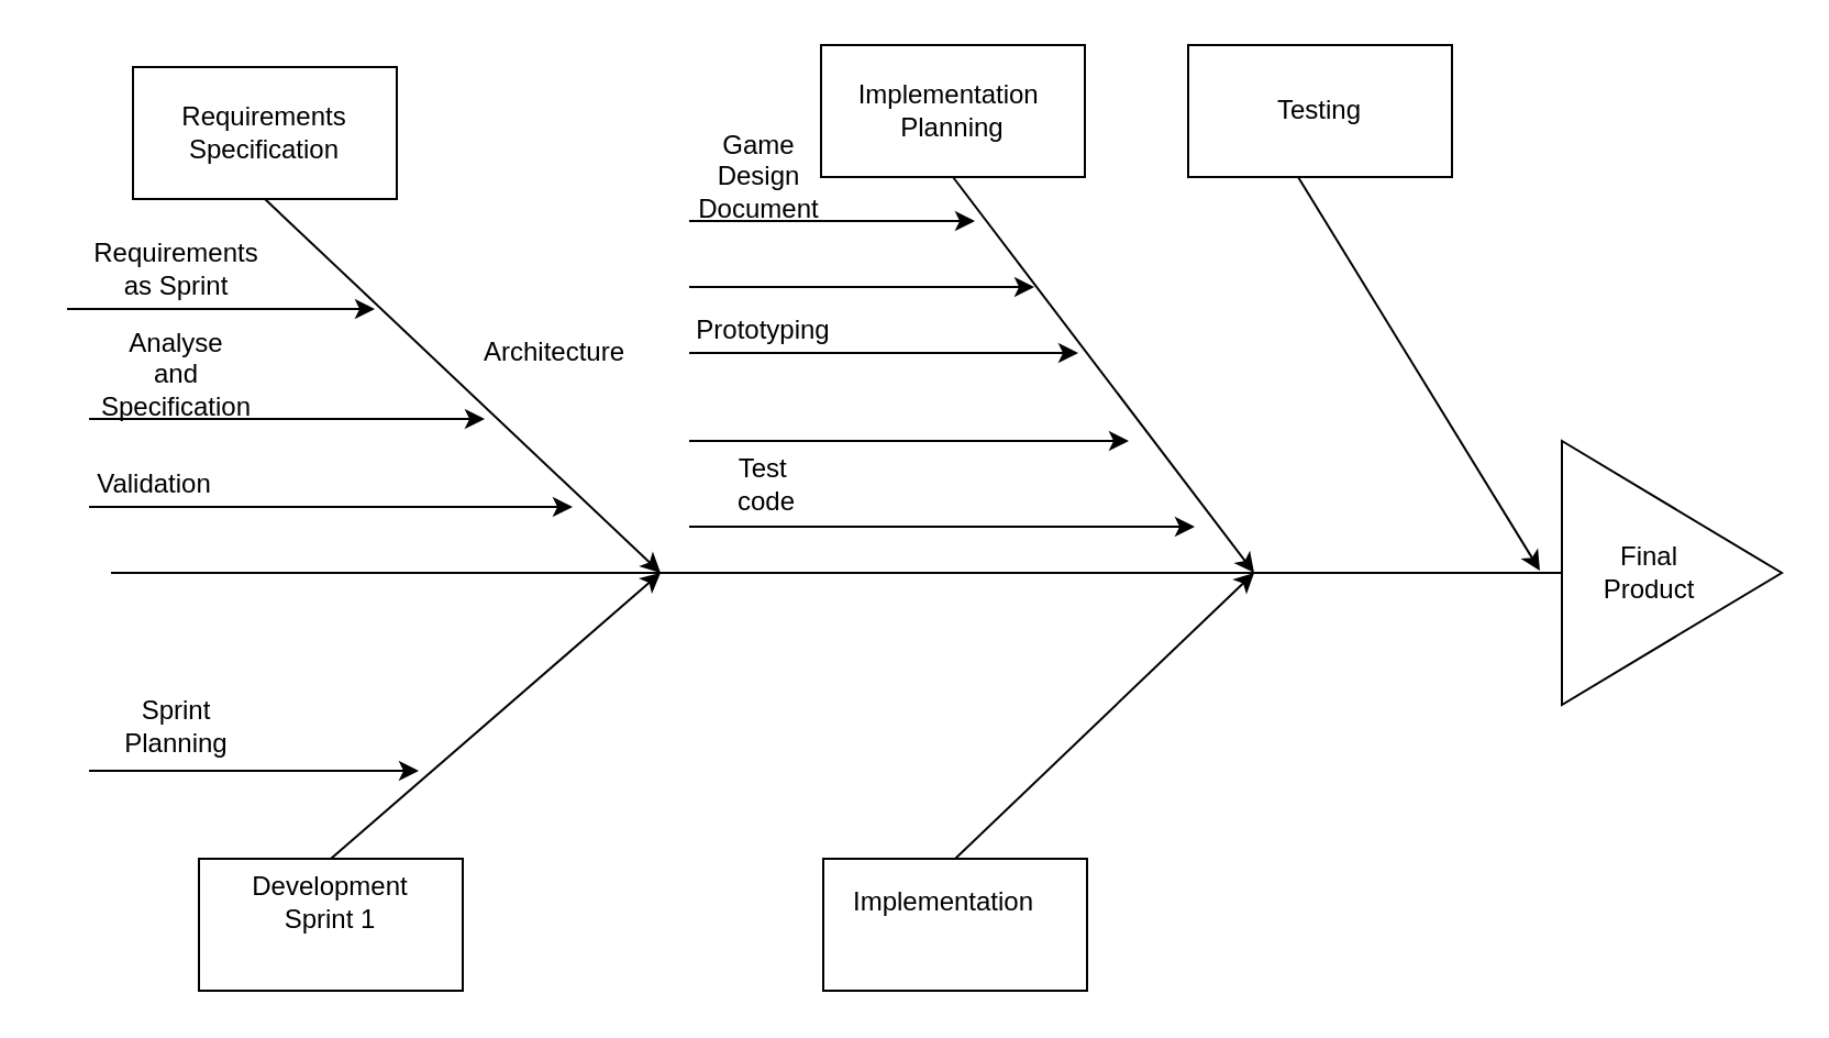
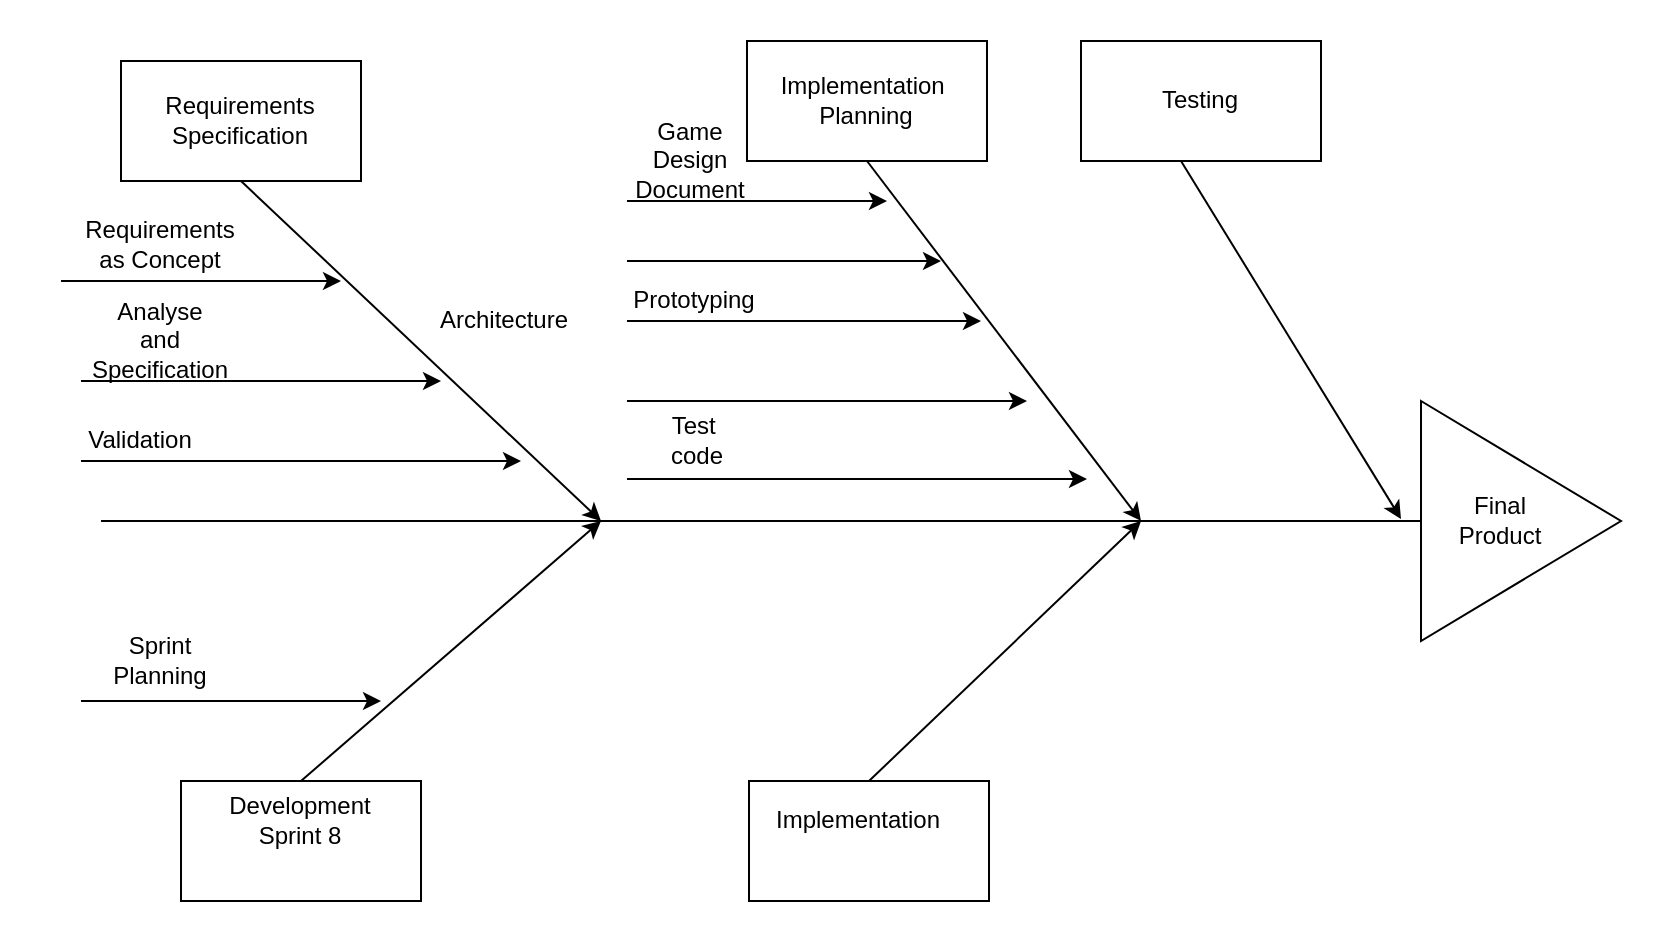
- <mxCell id="18" value="&lt;br&gt;Requirements&lt;br&gt;as Sprint" style="text;html=1;strokeColor=none;fillColor=none;align=center;verticalAlign=middle;whiteSpace=wrap;rounded=0;" parent="1" vertex="1"><mxGeometry x="25" y="70" width="110" height="90" as="geometry" /></mxCell>
+ <mxCell id="18" value="&lt;br&gt;Requirements&lt;br&gt;as Concept" style="text;html=1;strokeColor=none;fillColor=none;align=center;verticalAlign=middle;whiteSpace=wrap;rounded=0;" parent="1" vertex="1"><mxGeometry x="25" y="70" width="110" height="90" as="geometry" /></mxCell>
- <mxCell id="12" value="Development&lt;br&gt;Sprint 1" style="text;html=1;strokeColor=none;fillColor=none;align=center;verticalAlign=middle;whiteSpace=wrap;rounded=0;" parent="1" vertex="1"><mxGeometry x="130" y="400" width="40" height="20" as="geometry" /></mxCell>
+ <mxCell id="12" value="Development&lt;br&gt;Sprint 8" style="text;html=1;strokeColor=none;fillColor=none;align=center;verticalAlign=middle;whiteSpace=wrap;rounded=0;" parent="1" vertex="1"><mxGeometry x="130" y="400" width="40" height="20" as="geometry" /></mxCell>
